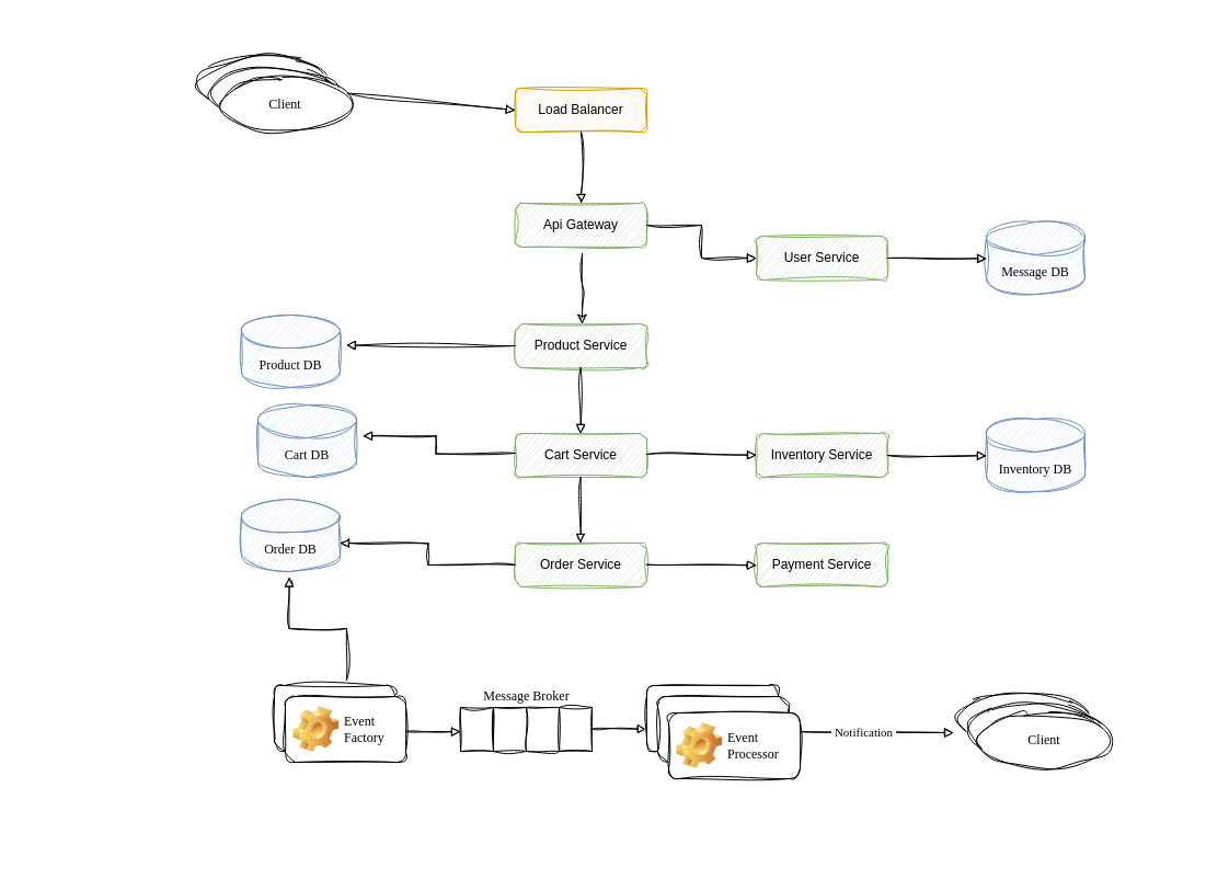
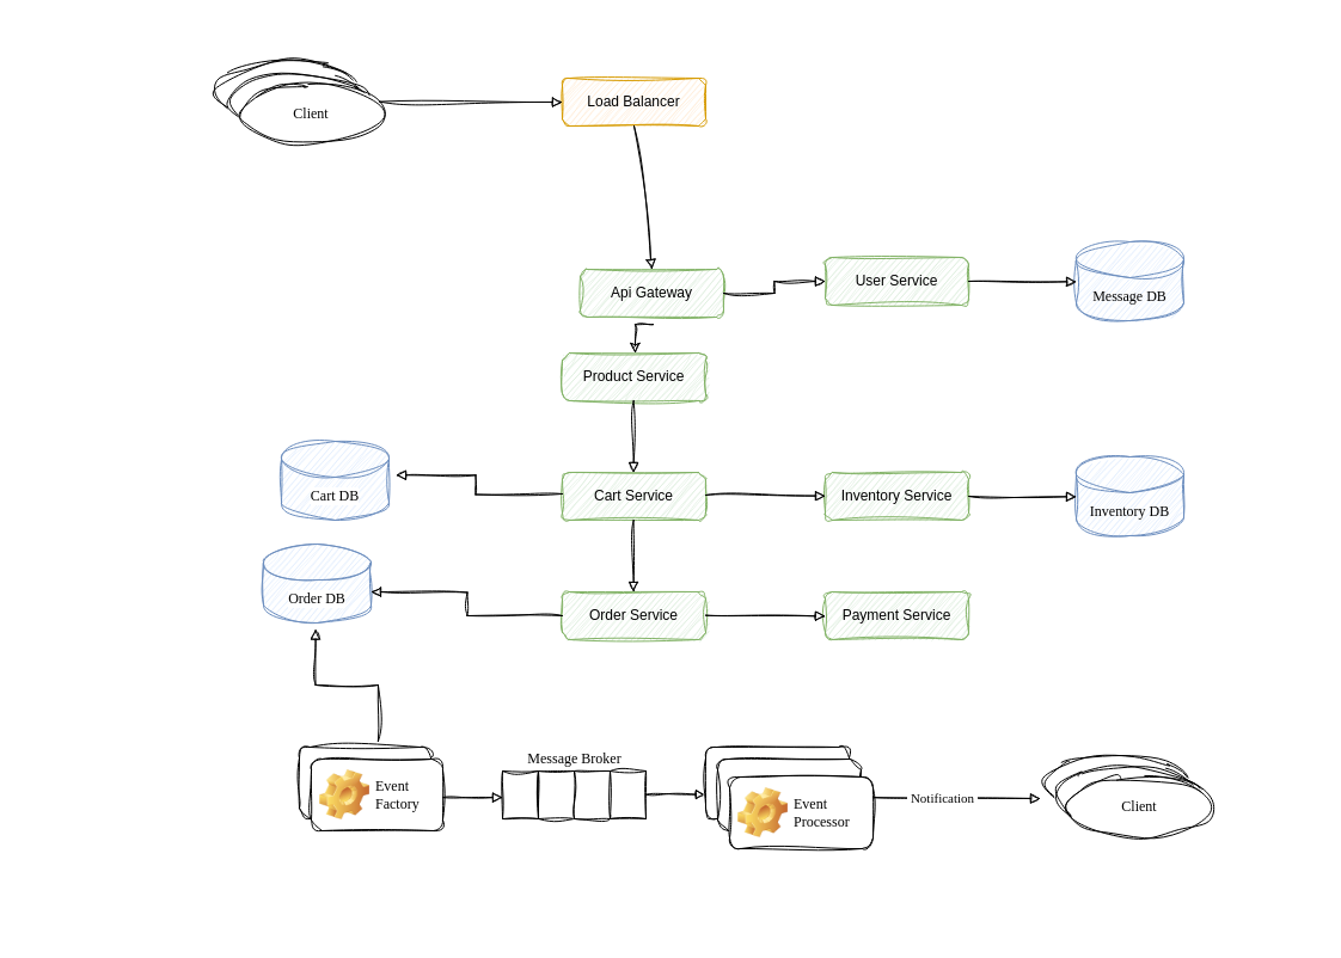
- <mxCell id="4" value="Load Balancer" style="rounded=1;whiteSpace=wrap;html=1;fontSize=12;glass=0;strokeWidth=1;shadow=0;sketch=1;curveFitting=1;jiggle=2;fillColor=#ffe6cc;strokeColor=#d79b00;" parent="1" vertex="1"><mxGeometry x="470" y="80" width="120" height="40" as="geometry" /></mxCell>
+ <mxCell id="4" value="Load Balancer" style="rounded=1;whiteSpace=wrap;html=1;fontSize=12;glass=0;strokeWidth=1;shadow=0;sketch=1;curveFitting=1;jiggle=2;fillColor=#ffe6cc;strokeColor=#d79b00;" parent="1" vertex="1"><mxGeometry x="470" y="65" width="120" height="40" as="geometry" /></mxCell>
- <mxCell id="8" value="Api Gateway" style="rounded=1;whiteSpace=wrap;html=1;fontSize=12;glass=0;strokeWidth=1;shadow=0;sketch=1;curveFitting=1;jiggle=2;fillColor=#d5e8d4;strokeColor=#82b366;" vertex="1" parent="1"><mxGeometry x="470" y="185" width="120" height="40" as="geometry" /></mxCell>
+ <mxCell id="8" value="Api Gateway" style="rounded=1;whiteSpace=wrap;html=1;fontSize=12;glass=0;strokeWidth=1;shadow=0;sketch=1;curveFitting=1;jiggle=2;fillColor=#d5e8d4;strokeColor=#82b366;" vertex="1" parent="1"><mxGeometry x="485" y="225" width="120" height="40" as="geometry" /></mxCell>
- <mxCell id="15" value="" style="endArrow=block;html=1;rounded=0;sketch=1;hachureGap=4;jiggle=2;curveFitting=1;fontFamily=Architects Daughter;fontSource=https%3A%2F%2Ffonts.googleapis.com%2Fcss%3Ffamily%3DArchitects%2BDaughter;exitX=0;exitY=0.5;exitDx=0;exitDy=0;endFill=0;entryX=1.066;entryY=0.418;entryDx=0;entryDy=0;entryPerimeter=0;" edge="1" parent="1" source="12" target="14"><mxGeometry width="50" height="50" relative="1" as="geometry"><mxPoint x="350" y="287" as="sourcePoint" /><mxPoint x="400" y="287" as="targetPoint" /></mxGeometry></mxCell>
- <mxCell id="14" value="Product DB" style="shape=cylinder3;whiteSpace=wrap;html=1;boundedLbl=1;backgroundOutline=1;size=15;sketch=1;hachureGap=4;jiggle=2;curveFitting=1;fontFamily=Architects Daughter;fontSource=https%3A%2F%2Ffonts.googleapis.com%2Fcss%3Ffamily%3DArchitects%2BDaughter;fillColor=#dae8fc;strokeColor=#6c8ebf;labelBackgroundColor=default;" vertex="1" parent="1"><mxGeometry x="220" y="287" width="90" height="66" as="geometry" /></mxCell>
